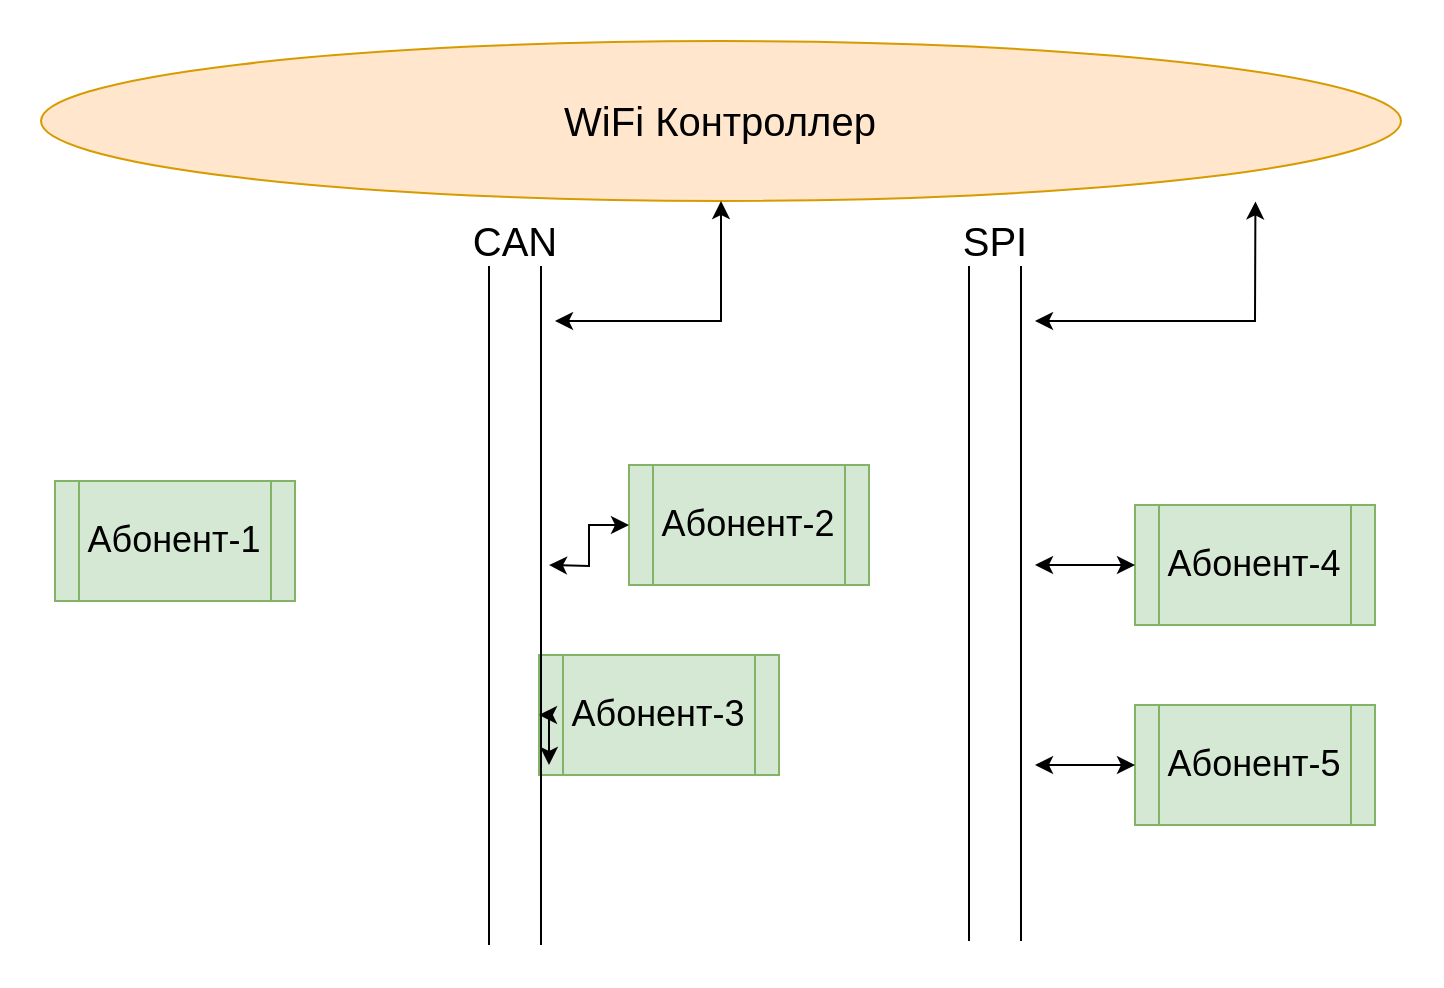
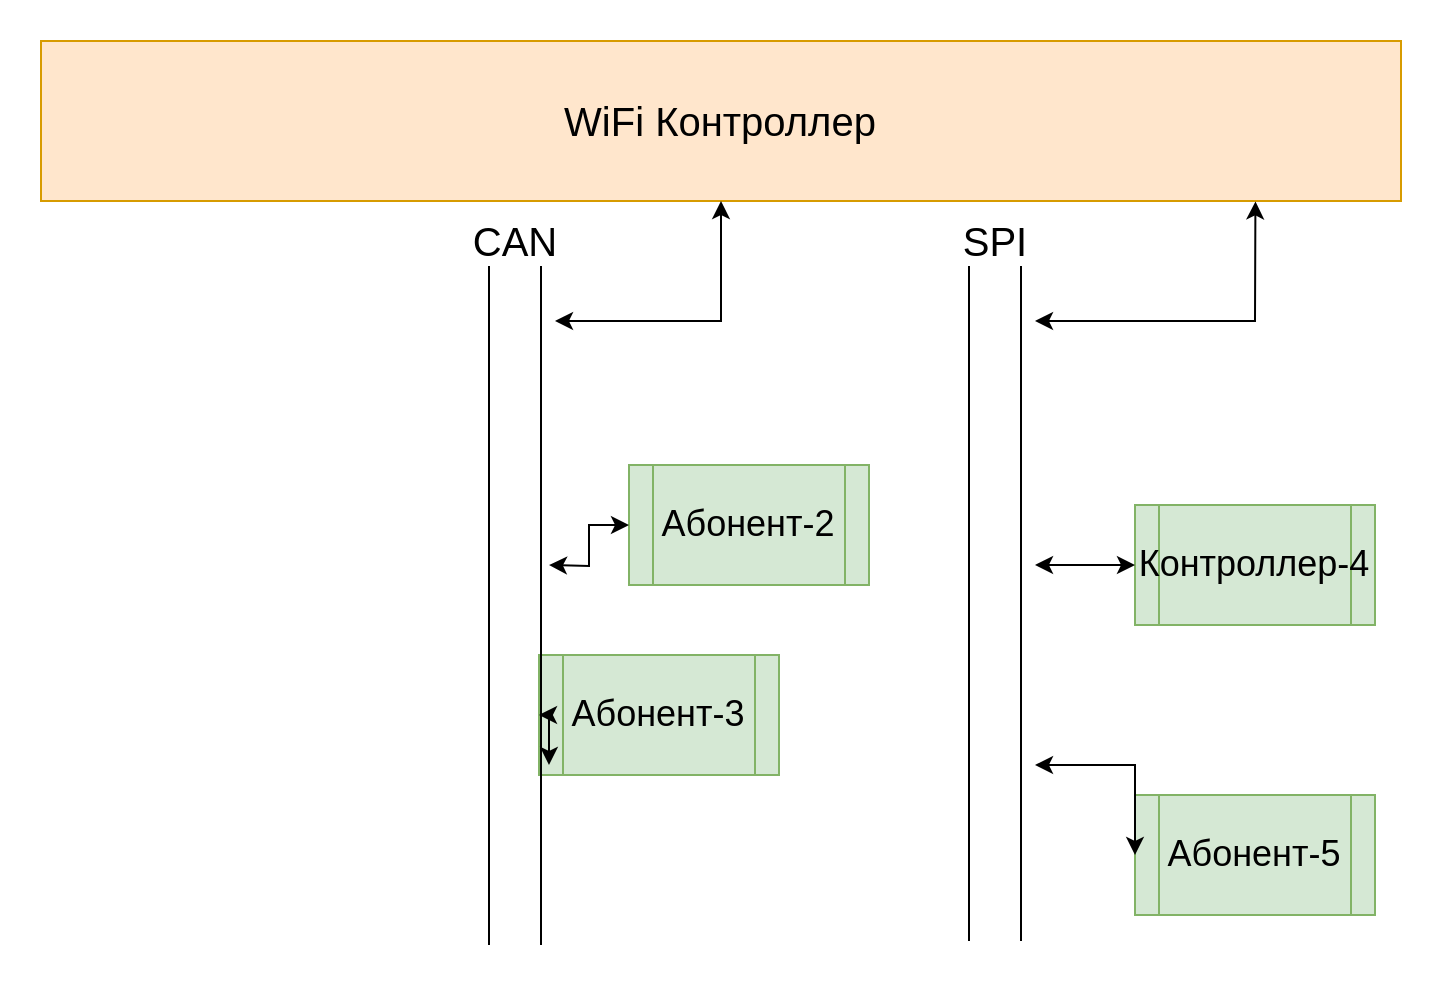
- <mxCell id="2" value="WiFi Контроллер" style="ellipse;whiteSpace=wrap;html=1;fillColor=#ffe6cc;strokeColor=#d79b00;fontSize=20;" vertex="1" parent="1"><mxGeometry x="20" y="20" width="680" height="80" as="geometry" /></mxCell>
+ <mxCell id="2" value="WiFi Контроллер" style="rounded=0;whiteSpace=wrap;html=1;fillColor=#ffe6cc;strokeColor=#d79b00;fontSize=20;" vertex="1" parent="1"><mxGeometry x="20" y="20" width="680" height="80" as="geometry" /></mxCell>
- <mxCell id="3" value="Абонент-1" style="shape=process;whiteSpace=wrap;html=1;backgroundOutline=1;fillColor=#d5e8d4;strokeColor=#82b366;fontSize=18;" vertex="1" parent="1"><mxGeometry x="27" y="240" width="120" height="60" as="geometry" /></mxCell>
- <mxCell id="11" value="Абонент-4" style="shape=process;whiteSpace=wrap;html=1;backgroundOutline=1;fillColor=#d5e8d4;strokeColor=#82b366;fontSize=18;" vertex="1" parent="1"><mxGeometry x="567" y="252" width="120" height="60" as="geometry" /></mxCell>
+ <mxCell id="11" value="Контроллер-4" style="shape=process;whiteSpace=wrap;html=1;backgroundOutline=1;fillColor=#d5e8d4;strokeColor=#82b366;fontSize=18;" vertex="1" parent="1"><mxGeometry x="567" y="252" width="120" height="60" as="geometry" /></mxCell>
- <mxCell id="12" value="Абонент-5" style="shape=process;whiteSpace=wrap;html=1;backgroundOutline=1;fillColor=#d5e8d4;strokeColor=#82b366;fontSize=18;" vertex="1" parent="1"><mxGeometry x="567" y="352" width="120" height="60" as="geometry" /></mxCell>
+ <mxCell id="12" value="Абонент-5" style="shape=process;whiteSpace=wrap;html=1;backgroundOutline=1;fillColor=#d5e8d4;strokeColor=#82b366;fontSize=18;" vertex="1" parent="1"><mxGeometry x="567" y="397" width="120" height="60" as="geometry" /></mxCell>
